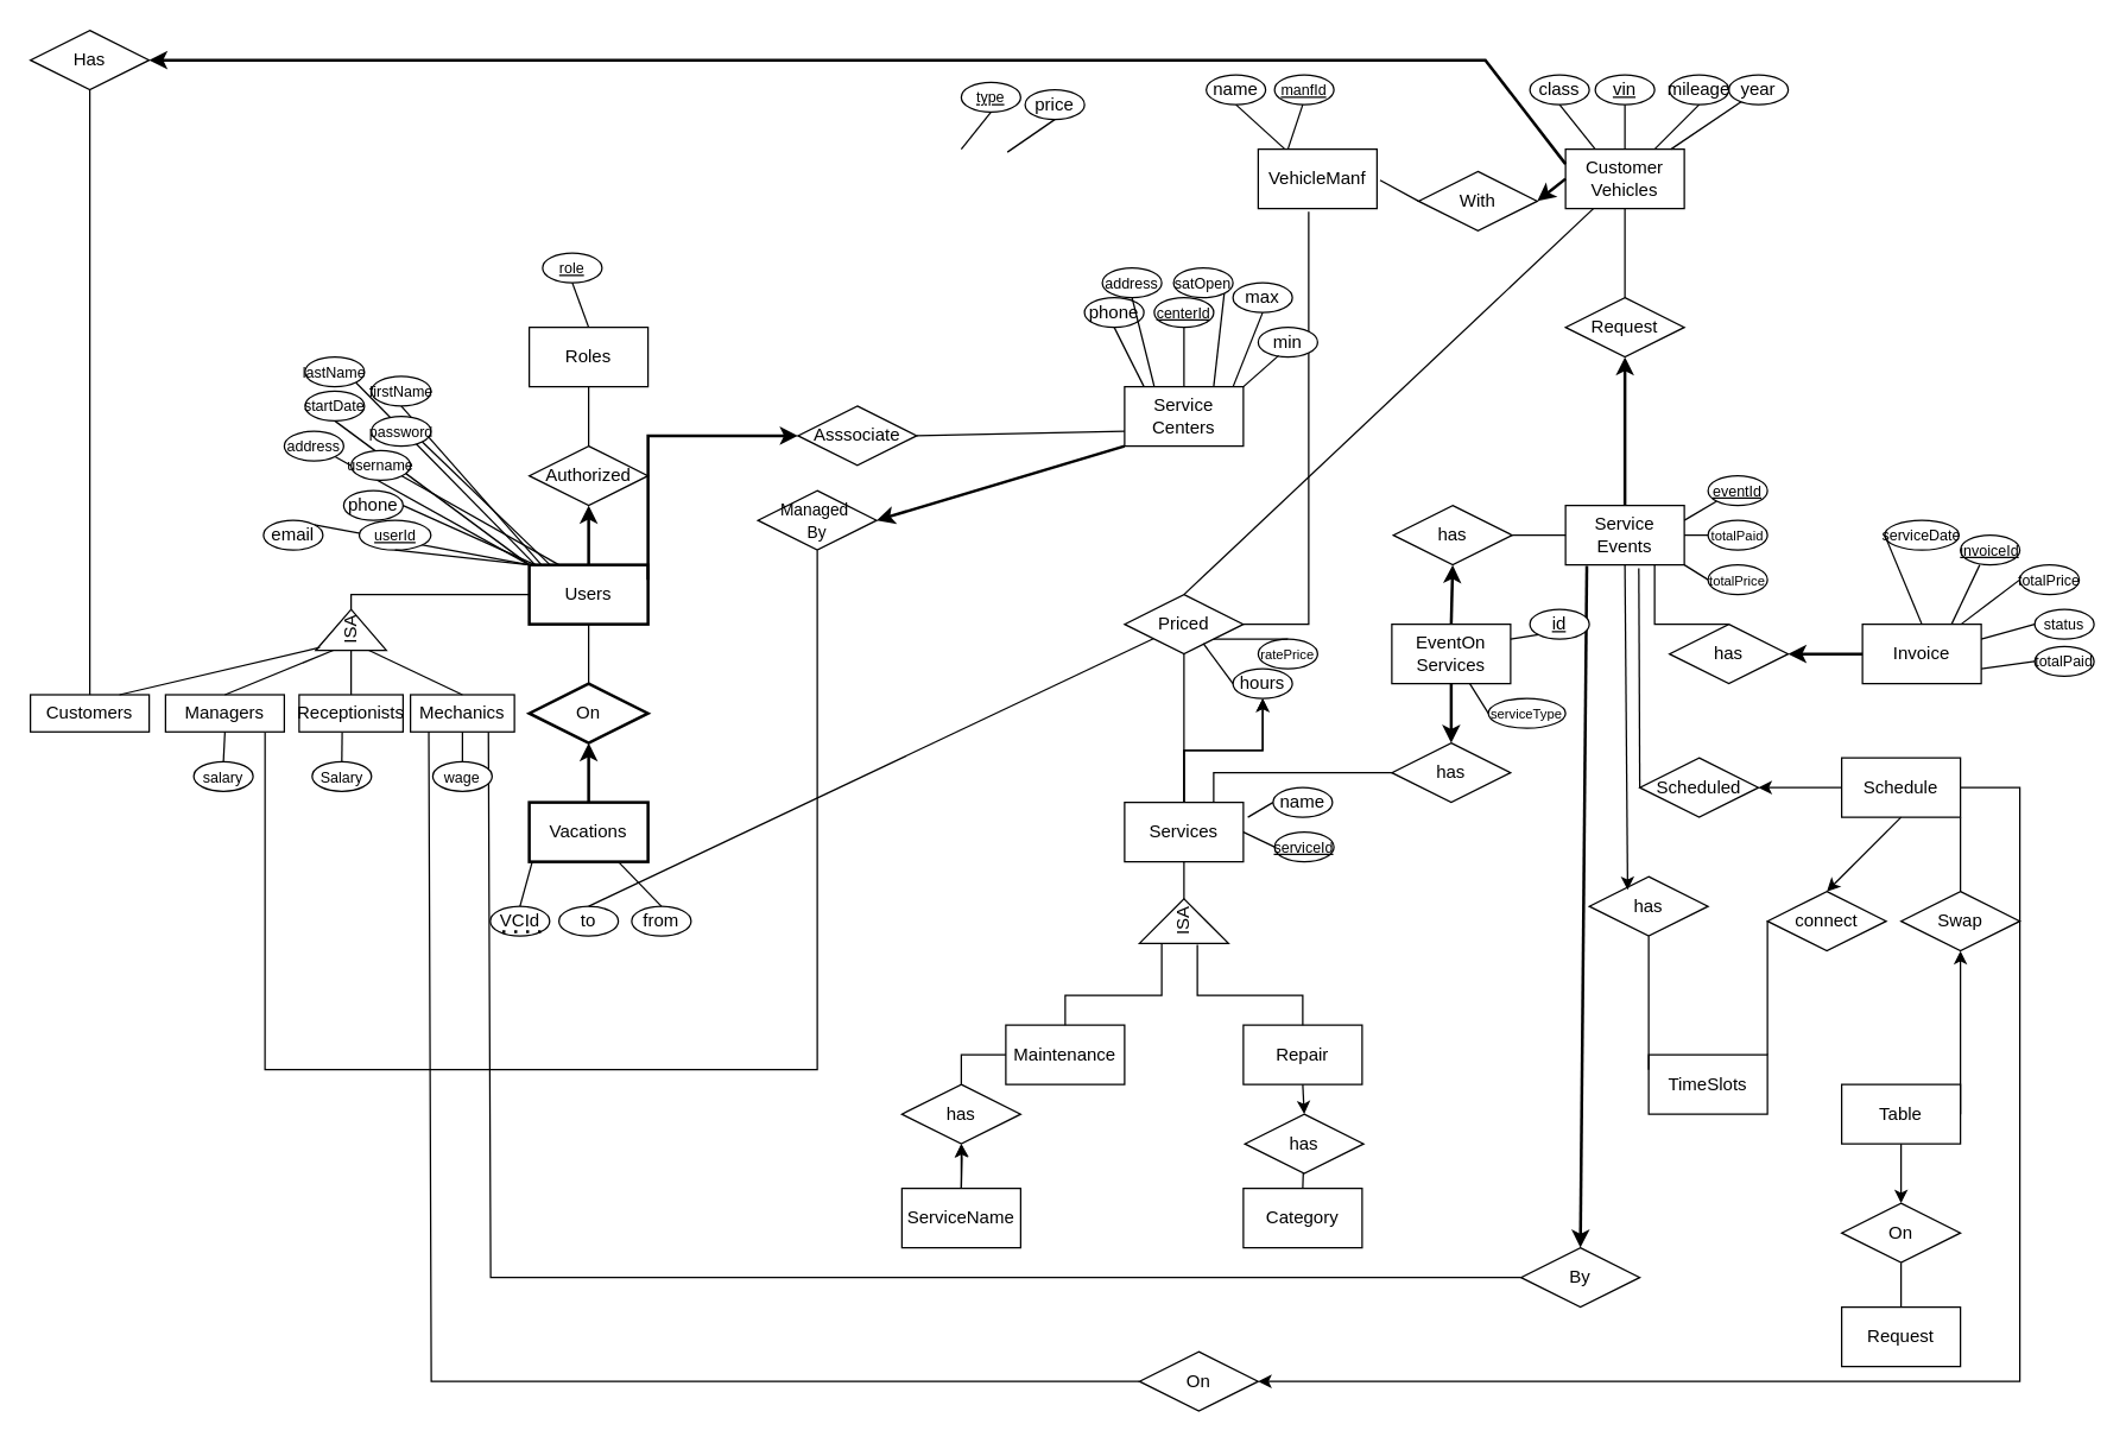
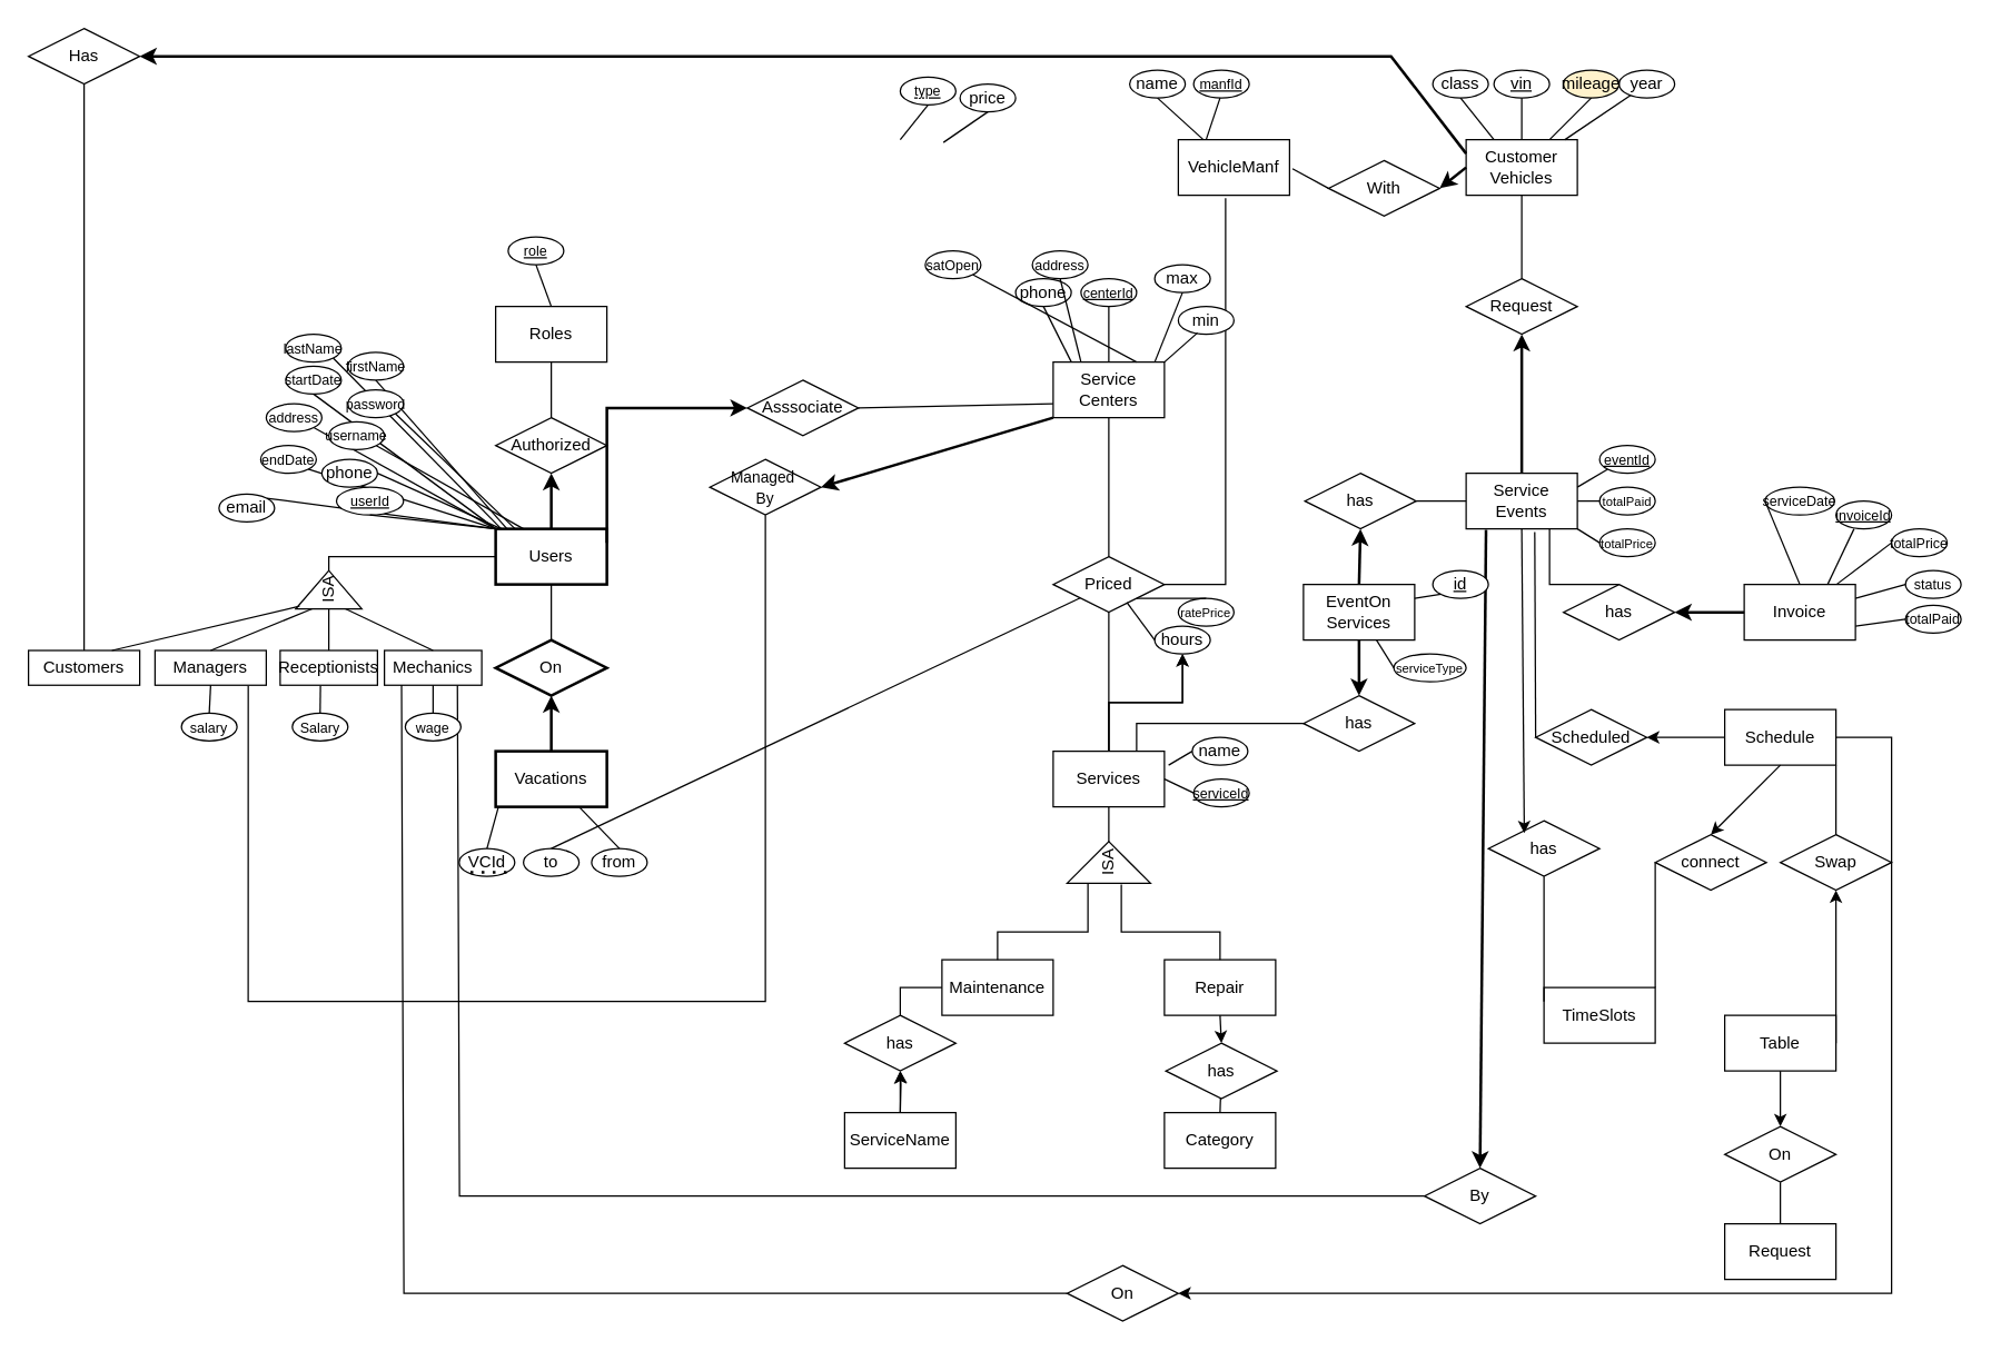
- <mxCell id="134" value="mileage" style="ellipse;whiteSpace=wrap;html=1;" parent="1" vertex="1"><mxGeometry x="1124" y="50" width="40" height="20" as="geometry" /></mxCell>
+ <mxCell id="134" value="mileage" style="ellipse;whiteSpace=wrap;html=1;fillColor=#fff2cc;" parent="1" vertex="1"><mxGeometry x="1124" y="50" width="40" height="20" as="geometry" /></mxCell>
- <mxCell id="125" value="&lt;font style=&quot;font-size: 10px;&quot;&gt;satOpen&lt;/font&gt;" style="ellipse;whiteSpace=wrap;html=1;" parent="1" vertex="1"><mxGeometry x="790" y="180" width="40" height="20" as="geometry" /></mxCell>
+ <mxCell id="125" value="&lt;font style=&quot;font-size: 10px;&quot;&gt;satOpen&lt;/font&gt;" style="ellipse;whiteSpace=wrap;html=1;" parent="1" vertex="1"><mxGeometry x="665" y="180" width="40" height="20" as="geometry" /></mxCell>
- <mxCell id="28" value="" style="endArrow=none;html=1;rounded=0;exitX=0.5;exitY=0;exitDx=0;exitDy=0;" parent="1" source="23" target="109" edge="1"><mxGeometry width="50" height="50" relative="1" as="geometry"><mxPoint x="897" y="450" as="sourcePoint" /><mxPoint x="947" y="400" as="targetPoint" /></mxGeometry></mxCell>
+ <mxCell id="28" value="" style="endArrow=none;html=1;rounded=0;entryX=0.5;entryY=1;entryDx=0;entryDy=0;exitX=0.5;exitY=0;exitDx=0;exitDy=0;" parent="1" source="23" target="15" edge="1"><mxGeometry width="50" height="50" relative="1" as="geometry"><mxPoint x="897" y="450" as="sourcePoint" /><mxPoint x="947" y="400" as="targetPoint" /></mxGeometry></mxCell>
+ <mxCell id="113" value="&lt;font style=&quot;font-size: 10px;&quot;&gt;endDate&lt;/font&gt;" style="ellipse;whiteSpace=wrap;html=1;" parent="1" vertex="1"><mxGeometry x="187" y="320" width="40" height="20" as="geometry" /></mxCell>
- <mxCell id="119" value="email" style="ellipse;whiteSpace=wrap;html=1;" parent="1" vertex="1"><mxGeometry x="177" y="350" width="40" height="20" as="geometry" /></mxCell>
+ <mxCell id="119" value="email" style="ellipse;whiteSpace=wrap;html=1;" parent="1" vertex="1"><mxGeometry x="157" y="355" width="40" height="20" as="geometry" /></mxCell>
+ <mxCell id="2" value="" style="endArrow=none;html=1;rounded=0;strokeWidth=1;fontSize=10;entryX=1;entryY=1;entryDx=0;entryDy=0;exitX=0;exitY=0;exitDx=0;exitDy=0;" parent="1" source="8" target="113" edge="1"><mxGeometry width="50" height="50" relative="1" as="geometry"><mxPoint x="416" y="420" as="sourcePoint" /><mxPoint x="310.142" y="360.071" as="targetPoint" /></mxGeometry></mxCell>
